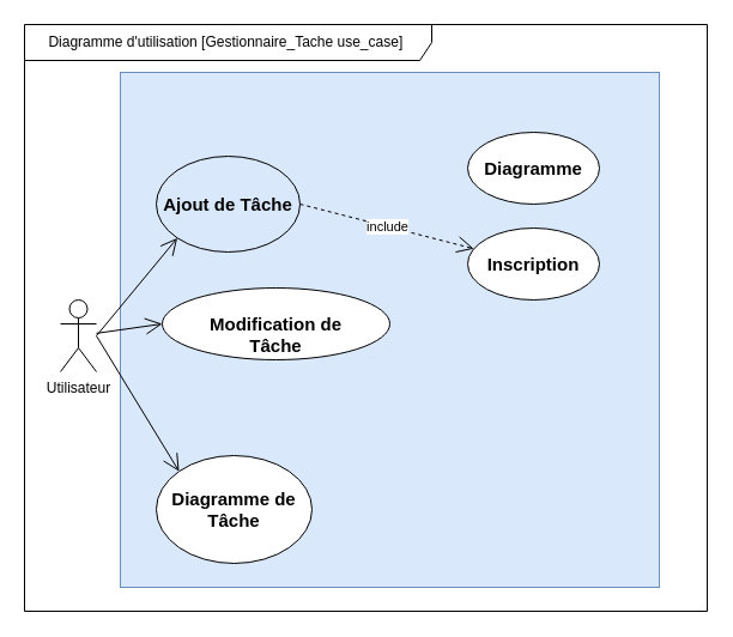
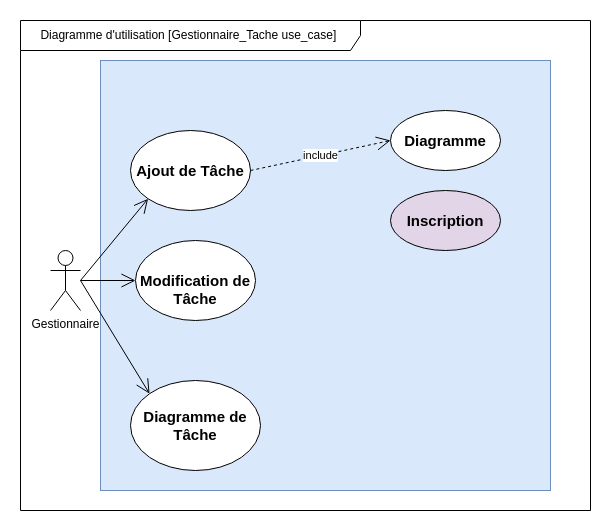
- <mxCell id="5" value="&lt;p class=&quot;paragraphe&quot; style=&quot;font-size: 15px;&quot;&gt;&lt;b style=&quot;font-size: 15px;&quot;&gt;Ajout de Tâche&lt;/b&gt;&lt;/p&gt;" style="ellipse;whiteSpace=wrap;html=1;fontSize=15;verticalAlign=middle;fillColor=#dae8fc;" vertex="1" parent="1"><mxGeometry x="130" y="130" width="120" height="80" as="geometry" /></mxCell>
+ <mxCell id="5" value="&lt;p class=&quot;paragraphe&quot; style=&quot;font-size: 15px;&quot;&gt;&lt;b style=&quot;font-size: 15px;&quot;&gt;Ajout de Tâche&lt;/b&gt;&lt;/p&gt;" style="ellipse;whiteSpace=wrap;html=1;fontSize=15;verticalAlign=middle;" vertex="1" parent="1"><mxGeometry x="130" y="130" width="120" height="80" as="geometry" /></mxCell>
- <mxCell id="11" value="include" style="endArrow=open;endSize=12;dashed=1;html=1;rounded=0;exitX=1;exitY=0.5;exitDx=0;exitDy=0;" edge="1" parent="1" source="5" target="13"><mxGeometry width="160" relative="1" as="geometry"><mxPoint x="285" y="110" as="sourcePoint" /><mxPoint x="405" y="180" as="targetPoint" /></mxGeometry></mxCell>
+ <mxCell id="11" value="include" style="endArrow=open;endSize=12;dashed=1;html=1;rounded=0;exitX=1;exitY=0.5;exitDx=0;exitDy=0;entryX=0;entryY=0.5;entryDx=0;entryDy=0;" edge="1" parent="1" source="5" target="12"><mxGeometry width="160" relative="1" as="geometry"><mxPoint x="285" y="110" as="sourcePoint" /><mxPoint x="405" y="180" as="targetPoint" /></mxGeometry></mxCell>
- <mxCell id="13" value="&lt;p class=&quot;paragraphe&quot; style=&quot;font-size: 15px;&quot;&gt;&lt;b&gt;Inscription&lt;/b&gt;&lt;/p&gt;" style="ellipse;whiteSpace=wrap;html=1;fontSize=15;verticalAlign=middle;" vertex="1" parent="1"><mxGeometry x="390" y="190" width="110" height="60" as="geometry" /></mxCell>
+ <mxCell id="13" value="&lt;p class=&quot;paragraphe&quot; style=&quot;font-size: 15px;&quot;&gt;&lt;b&gt;Inscription&lt;/b&gt;&lt;/p&gt;" style="ellipse;whiteSpace=wrap;html=1;fontSize=15;verticalAlign=middle;fillColor=#e1d5e7;" vertex="1" parent="1"><mxGeometry x="390" y="190" width="110" height="60" as="geometry" /></mxCell>
- <mxCell id="7" value="&lt;p class=&quot;paragraphe&quot; style=&quot;font-size: 15px;&quot;&gt;&lt;br style=&quot;font-size: 15px;&quot;&gt;&lt;br style=&quot;font-size: 15px;&quot;&gt;&lt;br style=&quot;font-size: 15px;&quot;&gt;&lt;/p&gt;&lt;p class=&quot;paragraphe&quot; style=&quot;font-size: 15px;&quot;&gt;&lt;b style=&quot;font-size: 15px;&quot;&gt;Modification de&lt;br style=&quot;font-size: 15px;&quot;&gt;Tâche&lt;/b&gt;&lt;/p&gt;&lt;p class=&quot;paragraphe&quot; style=&quot;font-size: 15px;&quot;&gt;&lt;br style=&quot;font-size: 15px;&quot;&gt;&lt;br style=&quot;font-size: 15px;&quot;&gt;&lt;/p&gt;" style="ellipse;whiteSpace=wrap;html=1;fontSize=15;verticalAlign=middle;" vertex="1" parent="1"><mxGeometry x="135" y="240" width="190" height="60" as="geometry" /></mxCell>
+ <mxCell id="7" value="&lt;p class=&quot;paragraphe&quot; style=&quot;font-size: 15px;&quot;&gt;&lt;br style=&quot;font-size: 15px;&quot;&gt;&lt;br style=&quot;font-size: 15px;&quot;&gt;&lt;br style=&quot;font-size: 15px;&quot;&gt;&lt;/p&gt;&lt;p class=&quot;paragraphe&quot; style=&quot;font-size: 15px;&quot;&gt;&lt;b style=&quot;font-size: 15px;&quot;&gt;Modification de&lt;br style=&quot;font-size: 15px;&quot;&gt;Tâche&lt;/b&gt;&lt;/p&gt;&lt;p class=&quot;paragraphe&quot; style=&quot;font-size: 15px;&quot;&gt;&lt;br style=&quot;font-size: 15px;&quot;&gt;&lt;br style=&quot;font-size: 15px;&quot;&gt;&lt;/p&gt;" style="ellipse;whiteSpace=wrap;html=1;fontSize=15;verticalAlign=middle;" vertex="1" parent="1"><mxGeometry x="135" y="240" width="120" height="80" as="geometry" /></mxCell>
- <mxCell id="4" value="Utilisateur" style="shape=umlActor;verticalLabelPosition=bottom;verticalAlign=top;html=1;" vertex="1" parent="1"><mxGeometry x="50" y="250" width="30" height="60" as="geometry" /></mxCell>
+ <mxCell id="4" value="Gestionnaire" style="shape=umlActor;verticalLabelPosition=bottom;verticalAlign=top;html=1;" vertex="1" parent="1"><mxGeometry x="50" y="250" width="30" height="60" as="geometry" /></mxCell>
